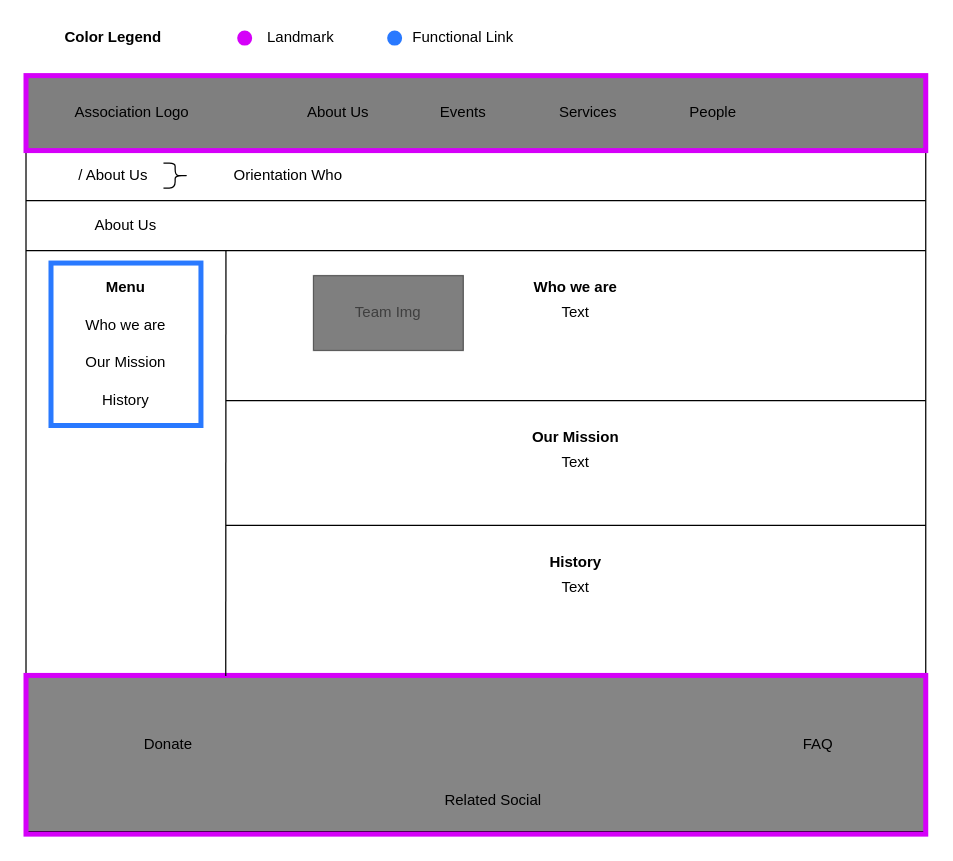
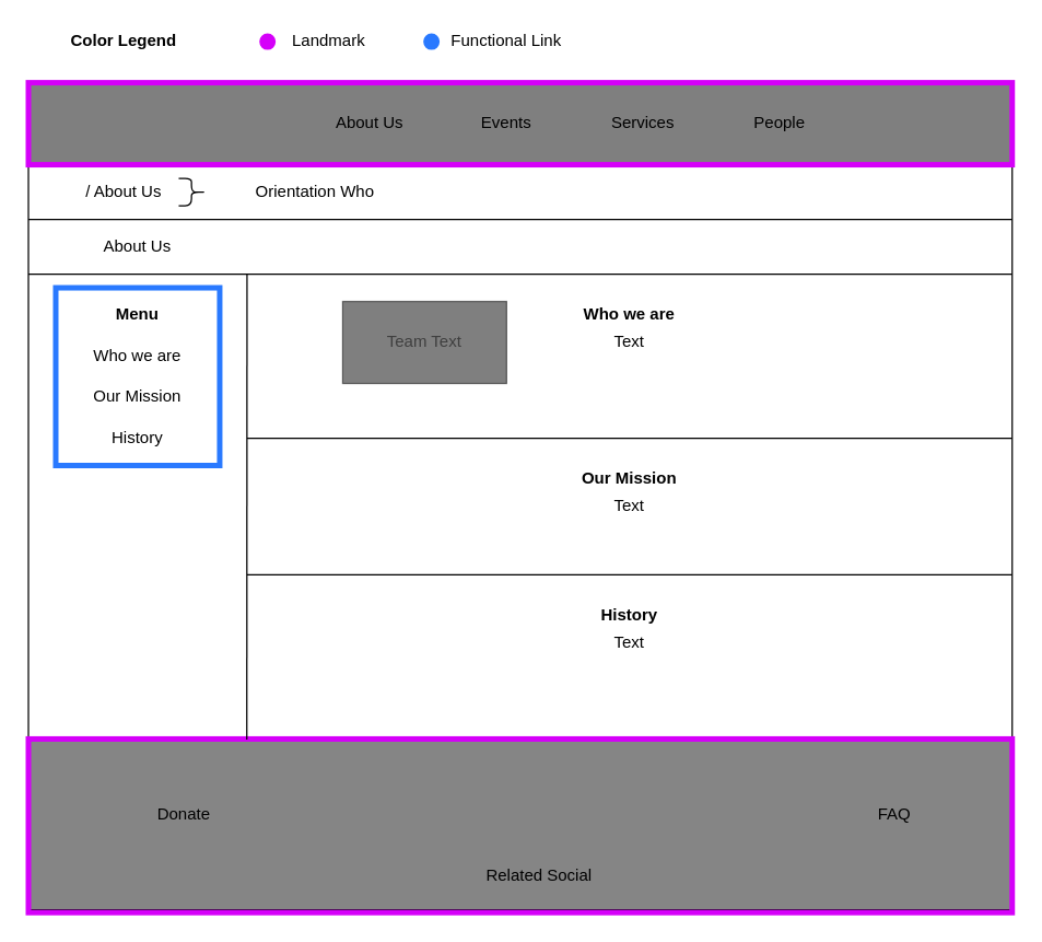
- <mxCell id="4" value="Association Logo" style="text;html=1;strokeColor=none;fillColor=none;align=center;verticalAlign=middle;whiteSpace=wrap;rounded=0;" parent="1" vertex="1"><mxGeometry x="40" y="80" width="130" height="20" as="geometry" /></mxCell>
- <mxCell id="30" value="Team Img" style="rounded=0;whiteSpace=wrap;html=1;strokeColor=#000000;strokeWidth=1;fillColor=#000000;gradientColor=none;fontColor=#000000;textOpacity=50;opacity=50;" parent="1" vertex="1"><mxGeometry x="250" y="220" width="120" height="60" as="geometry" /></mxCell>
+ <mxCell id="30" value="Team Text" style="rounded=0;whiteSpace=wrap;html=1;strokeColor=#000000;strokeWidth=1;fillColor=#000000;gradientColor=none;fontColor=#000000;textOpacity=50;opacity=50;" parent="1" vertex="1"><mxGeometry x="250" y="220" width="120" height="60" as="geometry" /></mxCell>
